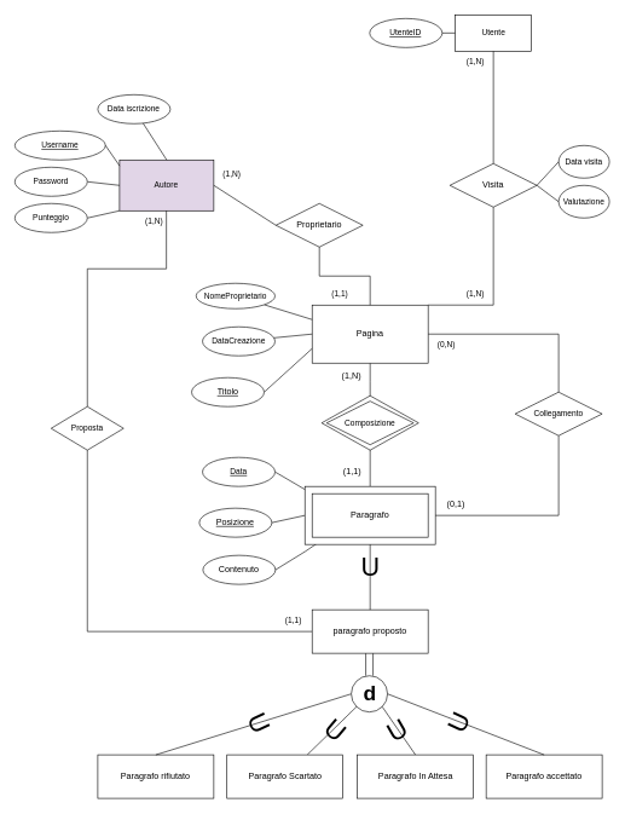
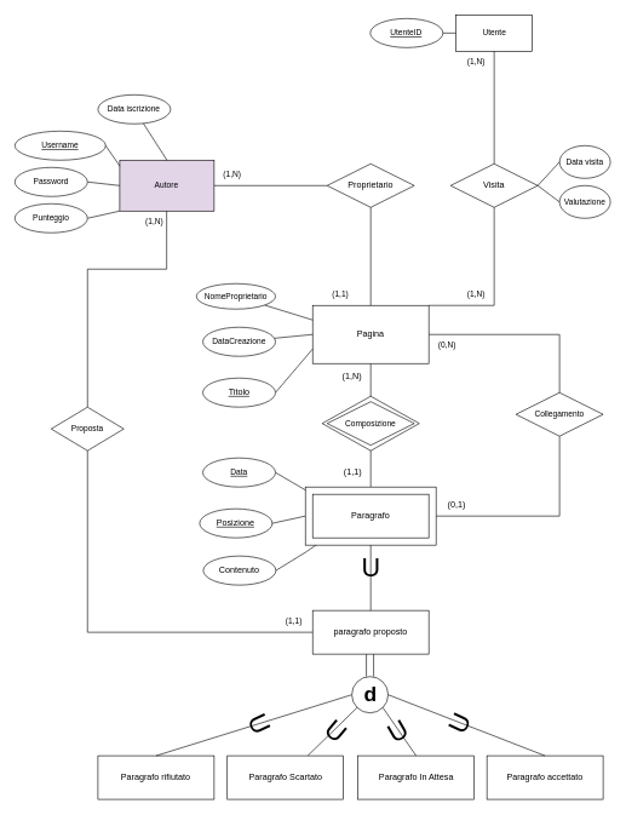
- <mxCell id="35" value="Proprietario" style="shape=rhombus;perimeter=rhombusPerimeter;whiteSpace=wrap;html=1;align=center;" parent="1" vertex="1"><mxGeometry x="380.01" y="280" width="120" height="60" as="geometry" /></mxCell>
+ <mxCell id="35" value="Proprietario" style="shape=rhombus;perimeter=rhombusPerimeter;whiteSpace=wrap;html=1;align=center;" parent="1" vertex="1"><mxGeometry x="450.01" y="225" width="120" height="60" as="geometry" /></mxCell>
- <mxCell id="34" value="Titolo" style="ellipse;whiteSpace=wrap;html=1;align=center;fontStyle=4;" parent="1" vertex="1"><mxGeometry x="263.82" y="520" width="100" height="40" as="geometry" /></mxCell>
+ <mxCell id="34" value="Titolo" style="ellipse;whiteSpace=wrap;html=1;align=center;fontStyle=4;" parent="1" vertex="1"><mxGeometry x="278.82" y="520" width="100" height="40" as="geometry" /></mxCell>
